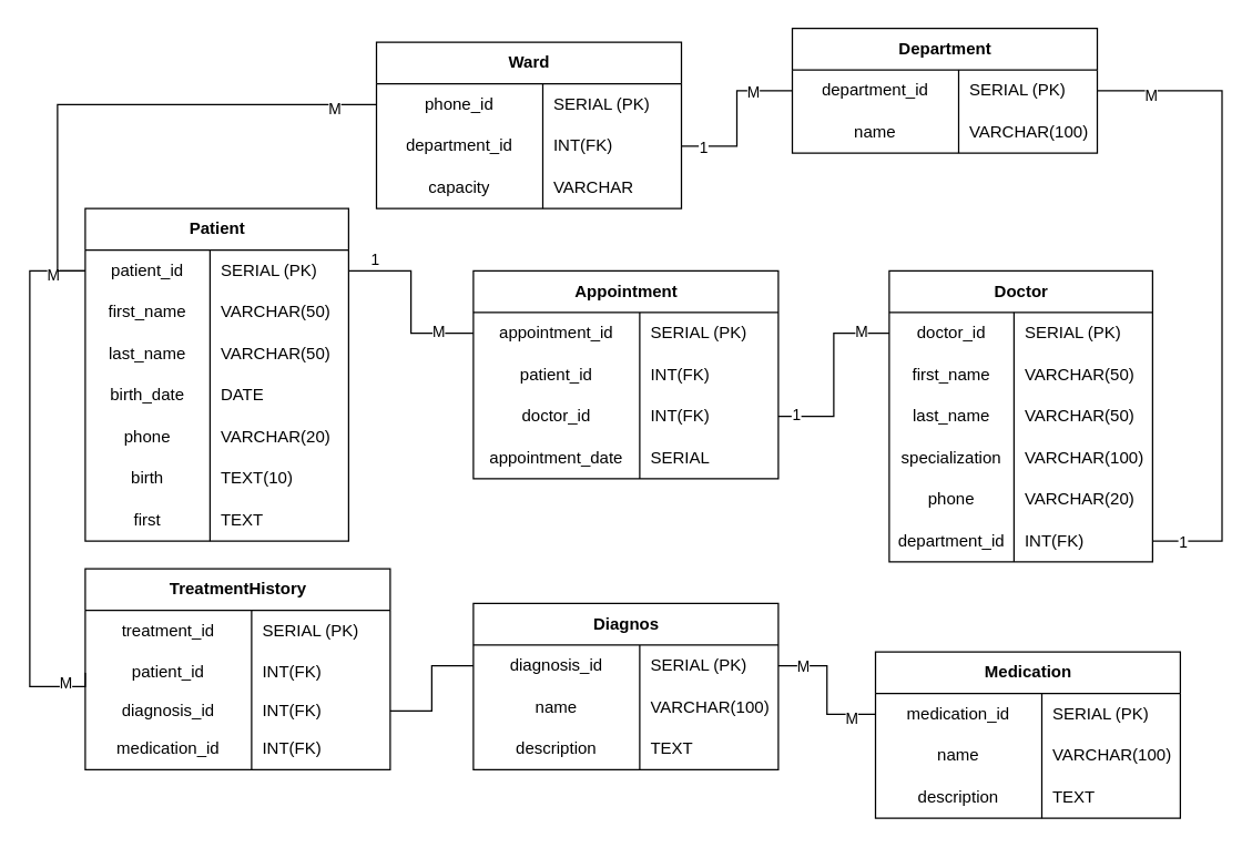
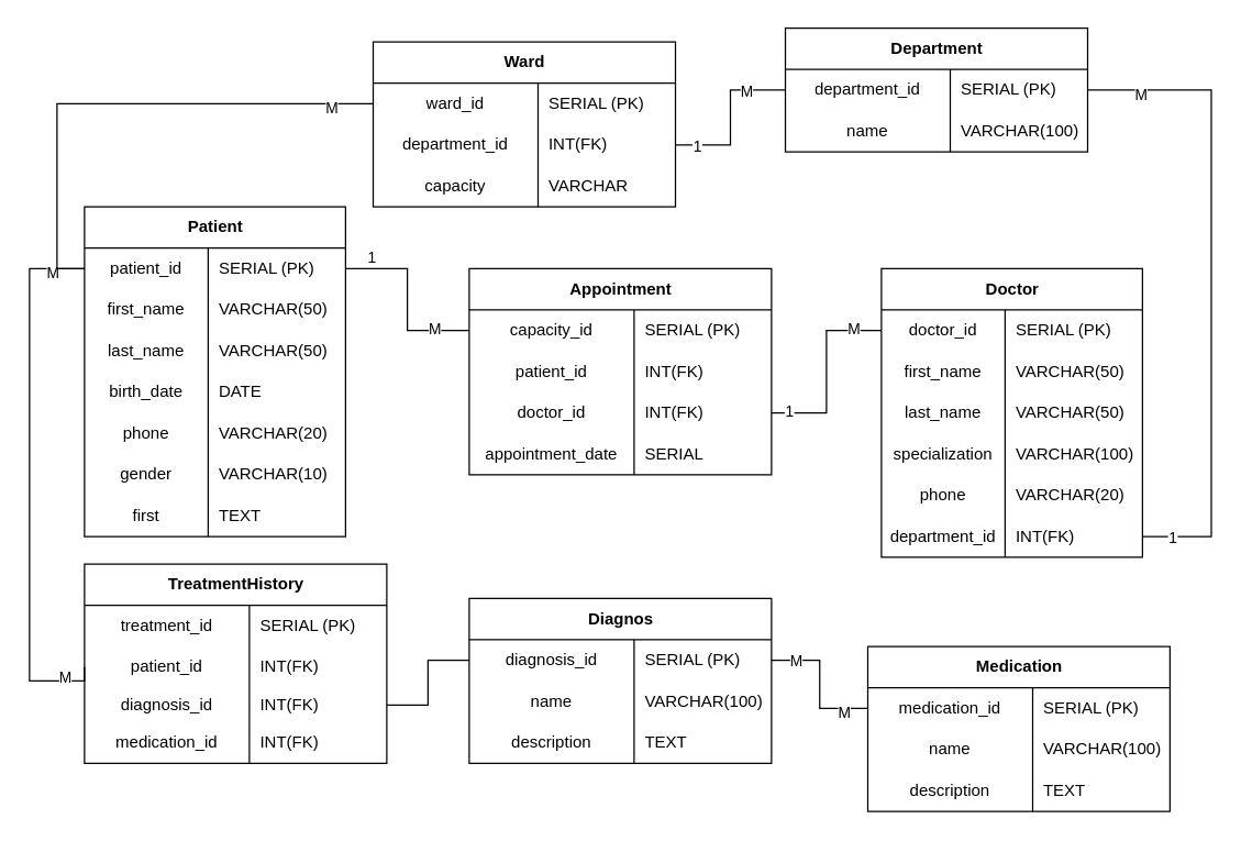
- <mxCell id="98" value="&lt;div style=&quot;text-align: left;&quot;&gt;&lt;span style=&quot;text-wrap-mode: nowrap;&quot;&gt;phone_id&lt;/span&gt;&lt;/div&gt;" style="shape=partialRectangle;connectable=0;fillColor=none;top=0;left=0;bottom=0;right=0;editable=1;overflow=hidden;whiteSpace=wrap;html=1;" vertex="1" parent="97"><mxGeometry width="120" height="30" as="geometry"><mxRectangle width="120" height="30" as="alternateBounds" /></mxGeometry></mxCell>
+ <mxCell id="98" value="&lt;div style=&quot;text-align: left;&quot;&gt;&lt;span style=&quot;text-wrap-mode: nowrap;&quot;&gt;ward_id&lt;/span&gt;&lt;/div&gt;" style="shape=partialRectangle;connectable=0;fillColor=none;top=0;left=0;bottom=0;right=0;editable=1;overflow=hidden;whiteSpace=wrap;html=1;" vertex="1" parent="97"><mxGeometry width="120" height="30" as="geometry"><mxRectangle width="120" height="30" as="alternateBounds" /></mxGeometry></mxCell>
- <mxCell id="45" value="&lt;span style=&quot;text-wrap-mode: nowrap;&quot;&gt;appointment&lt;/span&gt;&lt;span style=&quot;text-align: left;&quot;&gt;_id&lt;/span&gt;" style="shape=partialRectangle;connectable=0;fillColor=none;top=0;left=0;bottom=0;right=0;editable=1;overflow=hidden;whiteSpace=wrap;html=1;" vertex="1" parent="44"><mxGeometry width="120" height="30" as="geometry"><mxRectangle width="120" height="30" as="alternateBounds" /></mxGeometry></mxCell>
+ <mxCell id="45" value="&lt;span style=&quot;text-wrap-mode: nowrap;&quot;&gt;capacity&lt;/span&gt;&lt;span style=&quot;text-align: left;&quot;&gt;_id&lt;/span&gt;" style="shape=partialRectangle;connectable=0;fillColor=none;top=0;left=0;bottom=0;right=0;editable=1;overflow=hidden;whiteSpace=wrap;html=1;" vertex="1" parent="44"><mxGeometry width="120" height="30" as="geometry"><mxRectangle width="120" height="30" as="alternateBounds" /></mxGeometry></mxCell>
- <mxCell id="38" value="&lt;div style=&quot;text-align: left;&quot;&gt;birth&lt;/div&gt;" style="shape=partialRectangle;connectable=0;fillColor=none;top=0;left=0;bottom=0;right=0;editable=1;overflow=hidden;whiteSpace=wrap;html=1;" vertex="1" parent="37"><mxGeometry width="90" height="30" as="geometry"><mxRectangle width="90" height="30" as="alternateBounds" /></mxGeometry></mxCell>
+ <mxCell id="38" value="&lt;div style=&quot;text-align: left;&quot;&gt;gender&lt;/div&gt;" style="shape=partialRectangle;connectable=0;fillColor=none;top=0;left=0;bottom=0;right=0;editable=1;overflow=hidden;whiteSpace=wrap;html=1;" vertex="1" parent="37"><mxGeometry width="90" height="30" as="geometry"><mxRectangle width="90" height="30" as="alternateBounds" /></mxGeometry></mxCell>
- <mxCell id="39" value="TEXT(10)" style="shape=partialRectangle;connectable=0;fillColor=none;top=0;left=0;bottom=0;right=0;align=left;spacingLeft=6;overflow=hidden;whiteSpace=wrap;html=1;" vertex="1" parent="37"><mxGeometry x="90" width="100" height="30" as="geometry"><mxRectangle width="100" height="30" as="alternateBounds" /></mxGeometry></mxCell>
+ <mxCell id="39" value="VARCHAR(10)" style="shape=partialRectangle;connectable=0;fillColor=none;top=0;left=0;bottom=0;right=0;align=left;spacingLeft=6;overflow=hidden;whiteSpace=wrap;html=1;" vertex="1" parent="37"><mxGeometry x="90" width="100" height="30" as="geometry"><mxRectangle width="100" height="30" as="alternateBounds" /></mxGeometry></mxCell>
